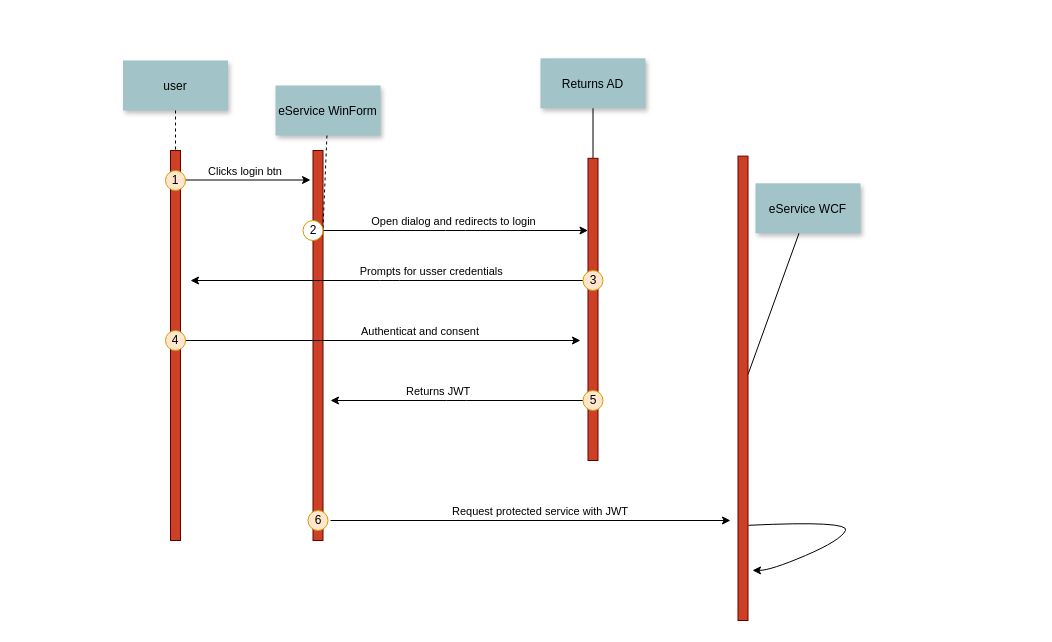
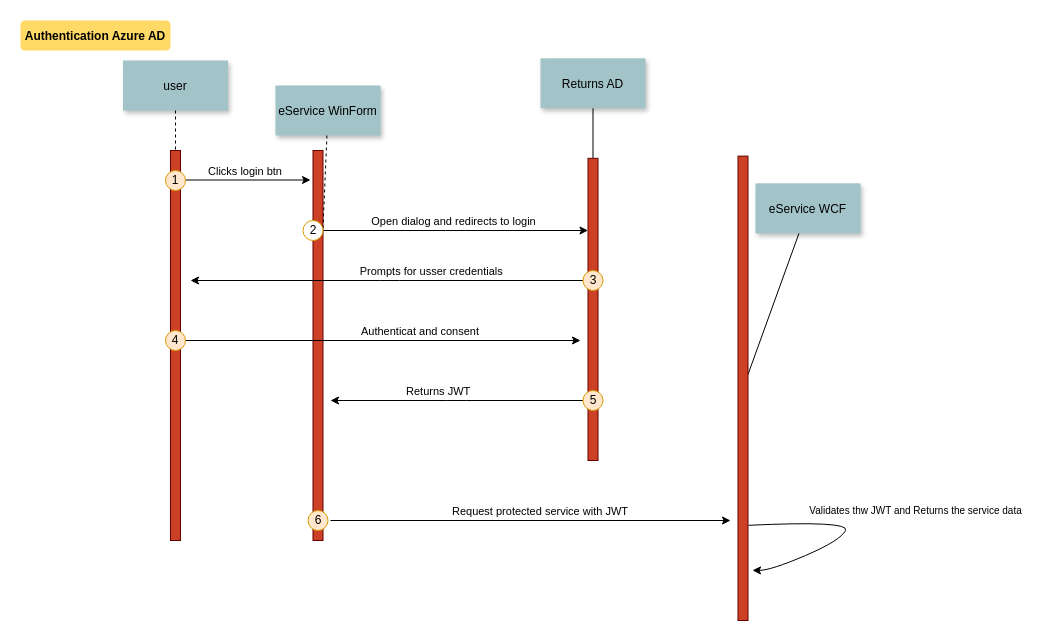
+ <mxCell id="14" value="Authentication Azure AD" style="rounded=1;fontStyle=1;fillColor=#FFD966;strokeColor=none" parent="1" vertex="1"><mxGeometry x="20" y="20" width="150" height="30" as="geometry" /></mxCell>
+ <mxCell id="28" value="Validates thw JWT and Returns the service data" style="text;html=1;align=center;verticalAlign=middle;resizable=0;points=[];;autosize=1;fontSize=10;" parent="1" vertex="1"><mxGeometry x="800" y="500" width="230" height="20" as="geometry" /></mxCell>
